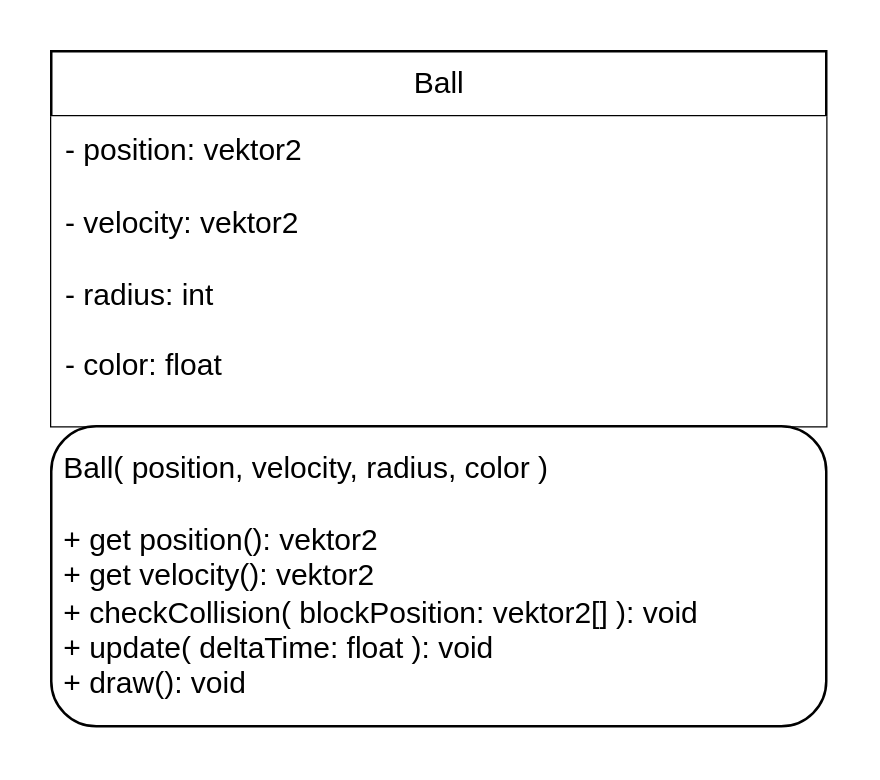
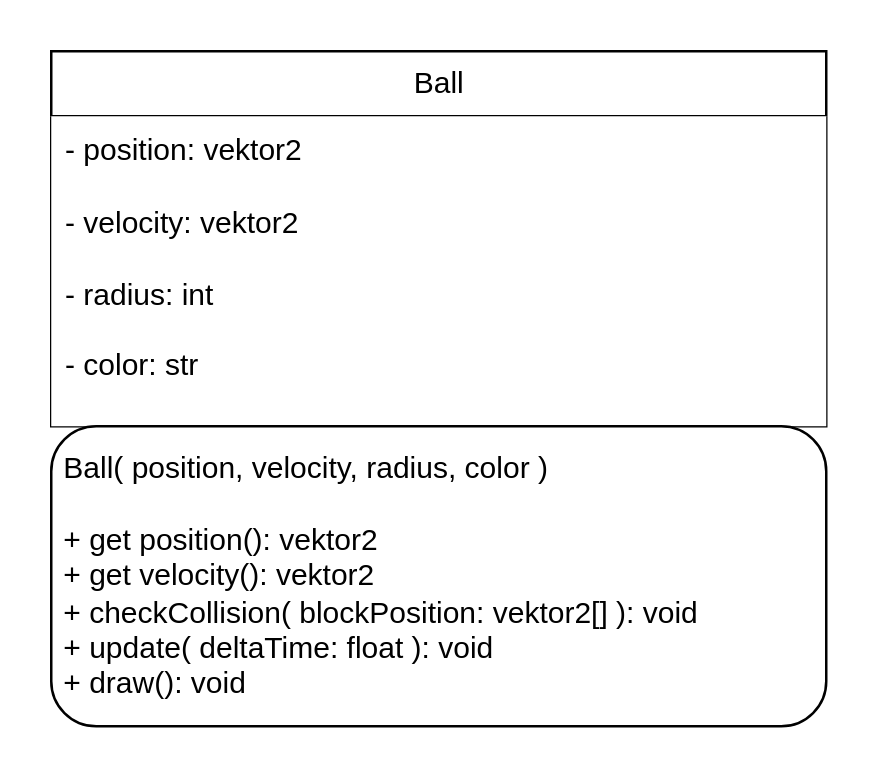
- <mxCell id="3" value="- position: vektor2&lt;br&gt;&lt;br&gt;- velocity: vektor2&lt;br&gt;&lt;br&gt;- radius: int&lt;br&gt;&lt;br&gt;- color: float" style="text;strokeColor=none;fillColor=#FFFFFF;align=left;verticalAlign=top;spacingLeft=4;spacingRight=4;overflow=hidden;rotatable=0;points=[[0,0.5],[1,0.5]];portConstraint=eastwest;whiteSpace=wrap;html=1;shadow=0;" vertex="1" parent="2"><mxGeometry y="26" width="310" height="124" as="geometry" /></mxCell>
+ <mxCell id="3" value="- position: vektor2&lt;br&gt;&lt;br&gt;- velocity: vektor2&lt;br&gt;&lt;br&gt;- radius: int&lt;br&gt;&lt;br&gt;- color: str" style="text;strokeColor=none;fillColor=#FFFFFF;align=left;verticalAlign=top;spacingLeft=4;spacingRight=4;overflow=hidden;rotatable=0;points=[[0,0.5],[1,0.5]];portConstraint=eastwest;whiteSpace=wrap;html=1;shadow=0;" vertex="1" parent="2"><mxGeometry y="26" width="310" height="124" as="geometry" /></mxCell>
